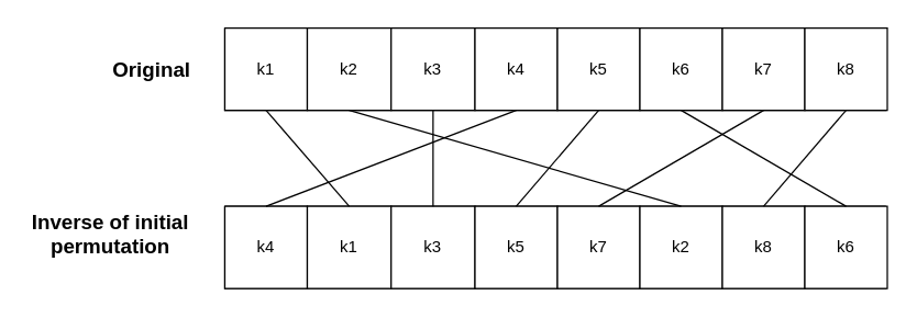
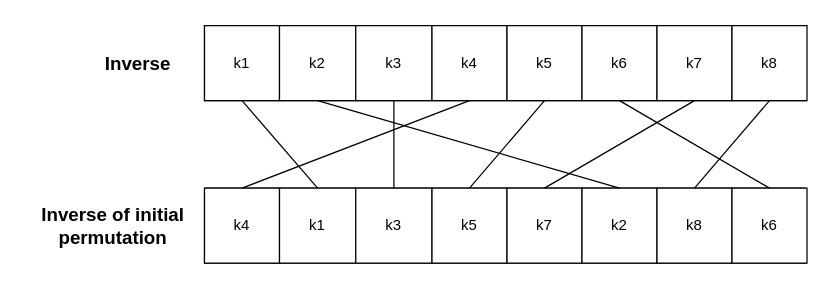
- <mxCell id="21" value="&lt;font style=&quot;font-size: 15px;&quot;&gt;&lt;b&gt;Original&lt;/b&gt;&lt;/font&gt;" style="text;html=1;strokeColor=none;fillColor=none;align=center;verticalAlign=middle;whiteSpace=wrap;rounded=0;" parent="1" vertex="1"><mxGeometry x="80" y="35" width="60" height="30" as="geometry" /></mxCell>
+ <mxCell id="21" value="&lt;font style=&quot;font-size: 15px;&quot;&gt;&lt;b&gt;Inverse&lt;/b&gt;&lt;/font&gt;" style="text;html=1;strokeColor=none;fillColor=none;align=center;verticalAlign=middle;whiteSpace=wrap;rounded=0;" parent="1" vertex="1"><mxGeometry x="80" y="35" width="60" height="30" as="geometry" /></mxCell>
- <mxCell id="20" value="&lt;font style=&quot;font-size: 15px;&quot;&gt;&lt;b&gt;Inverse of initial permutation&lt;/b&gt;&lt;/font&gt;" style="text;html=1;strokeColor=none;fillColor=none;align=center;verticalAlign=middle;whiteSpace=wrap;rounded=0;" parent="1" vertex="1"><mxGeometry x="10" y="155" width="140" height="30" as="geometry" /></mxCell>
+ <mxCell id="20" value="&lt;font style=&quot;font-size: 15px;&quot;&gt;&lt;b&gt;Inverse of initial permutation&lt;/b&gt;&lt;/font&gt;" style="text;html=1;strokeColor=none;fillColor=none;align=center;verticalAlign=middle;whiteSpace=wrap;rounded=0;" parent="1" vertex="1"><mxGeometry x="20" y="165" width="140" height="30" as="geometry" /></mxCell>
